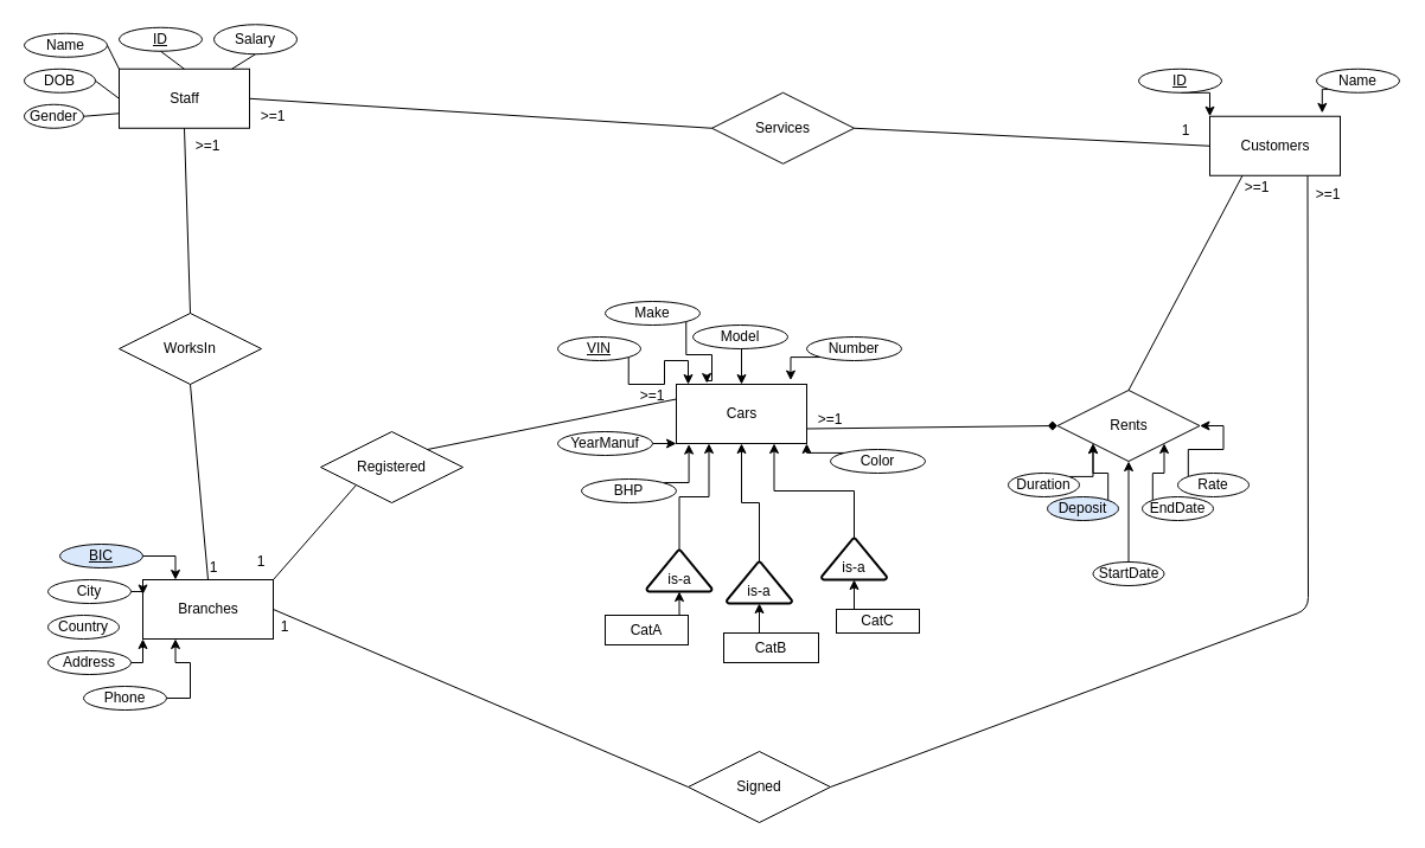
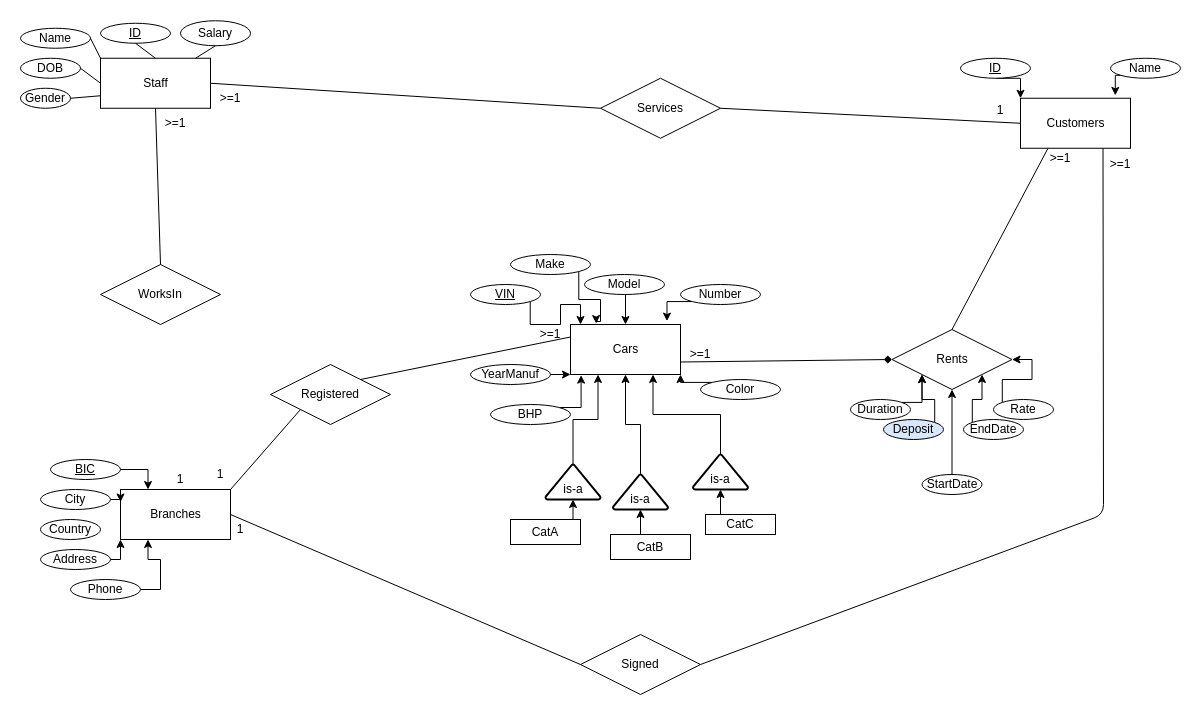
- <mxCell id="57" value="" style="endArrow=none;html=1;entryX=0.5;entryY=1;entryDx=0;entryDy=0;exitX=0.5;exitY=0;exitDx=0;exitDy=0;" parent="1" source="5" target="41" edge="1"><mxGeometry width="50" height="50" relative="1" as="geometry"><mxPoint x="120" y="404" as="sourcePoint" /><mxPoint x="170" y="354" as="targetPoint" /></mxGeometry></mxCell>
- <mxCell id="33" value="&lt;u&gt;BIC&lt;/u&gt;" style="ellipse;whiteSpace=wrap;html=1;align=center;fillColor=#dae8fc;" parent="1" vertex="1"><mxGeometry x="50" y="459" width="70" height="20" as="geometry" /></mxCell>
+ <mxCell id="33" value="&lt;u&gt;BIC&lt;/u&gt;" style="ellipse;whiteSpace=wrap;html=1;align=center;" parent="1" vertex="1"><mxGeometry x="50" y="459" width="70" height="20" as="geometry" /></mxCell>
